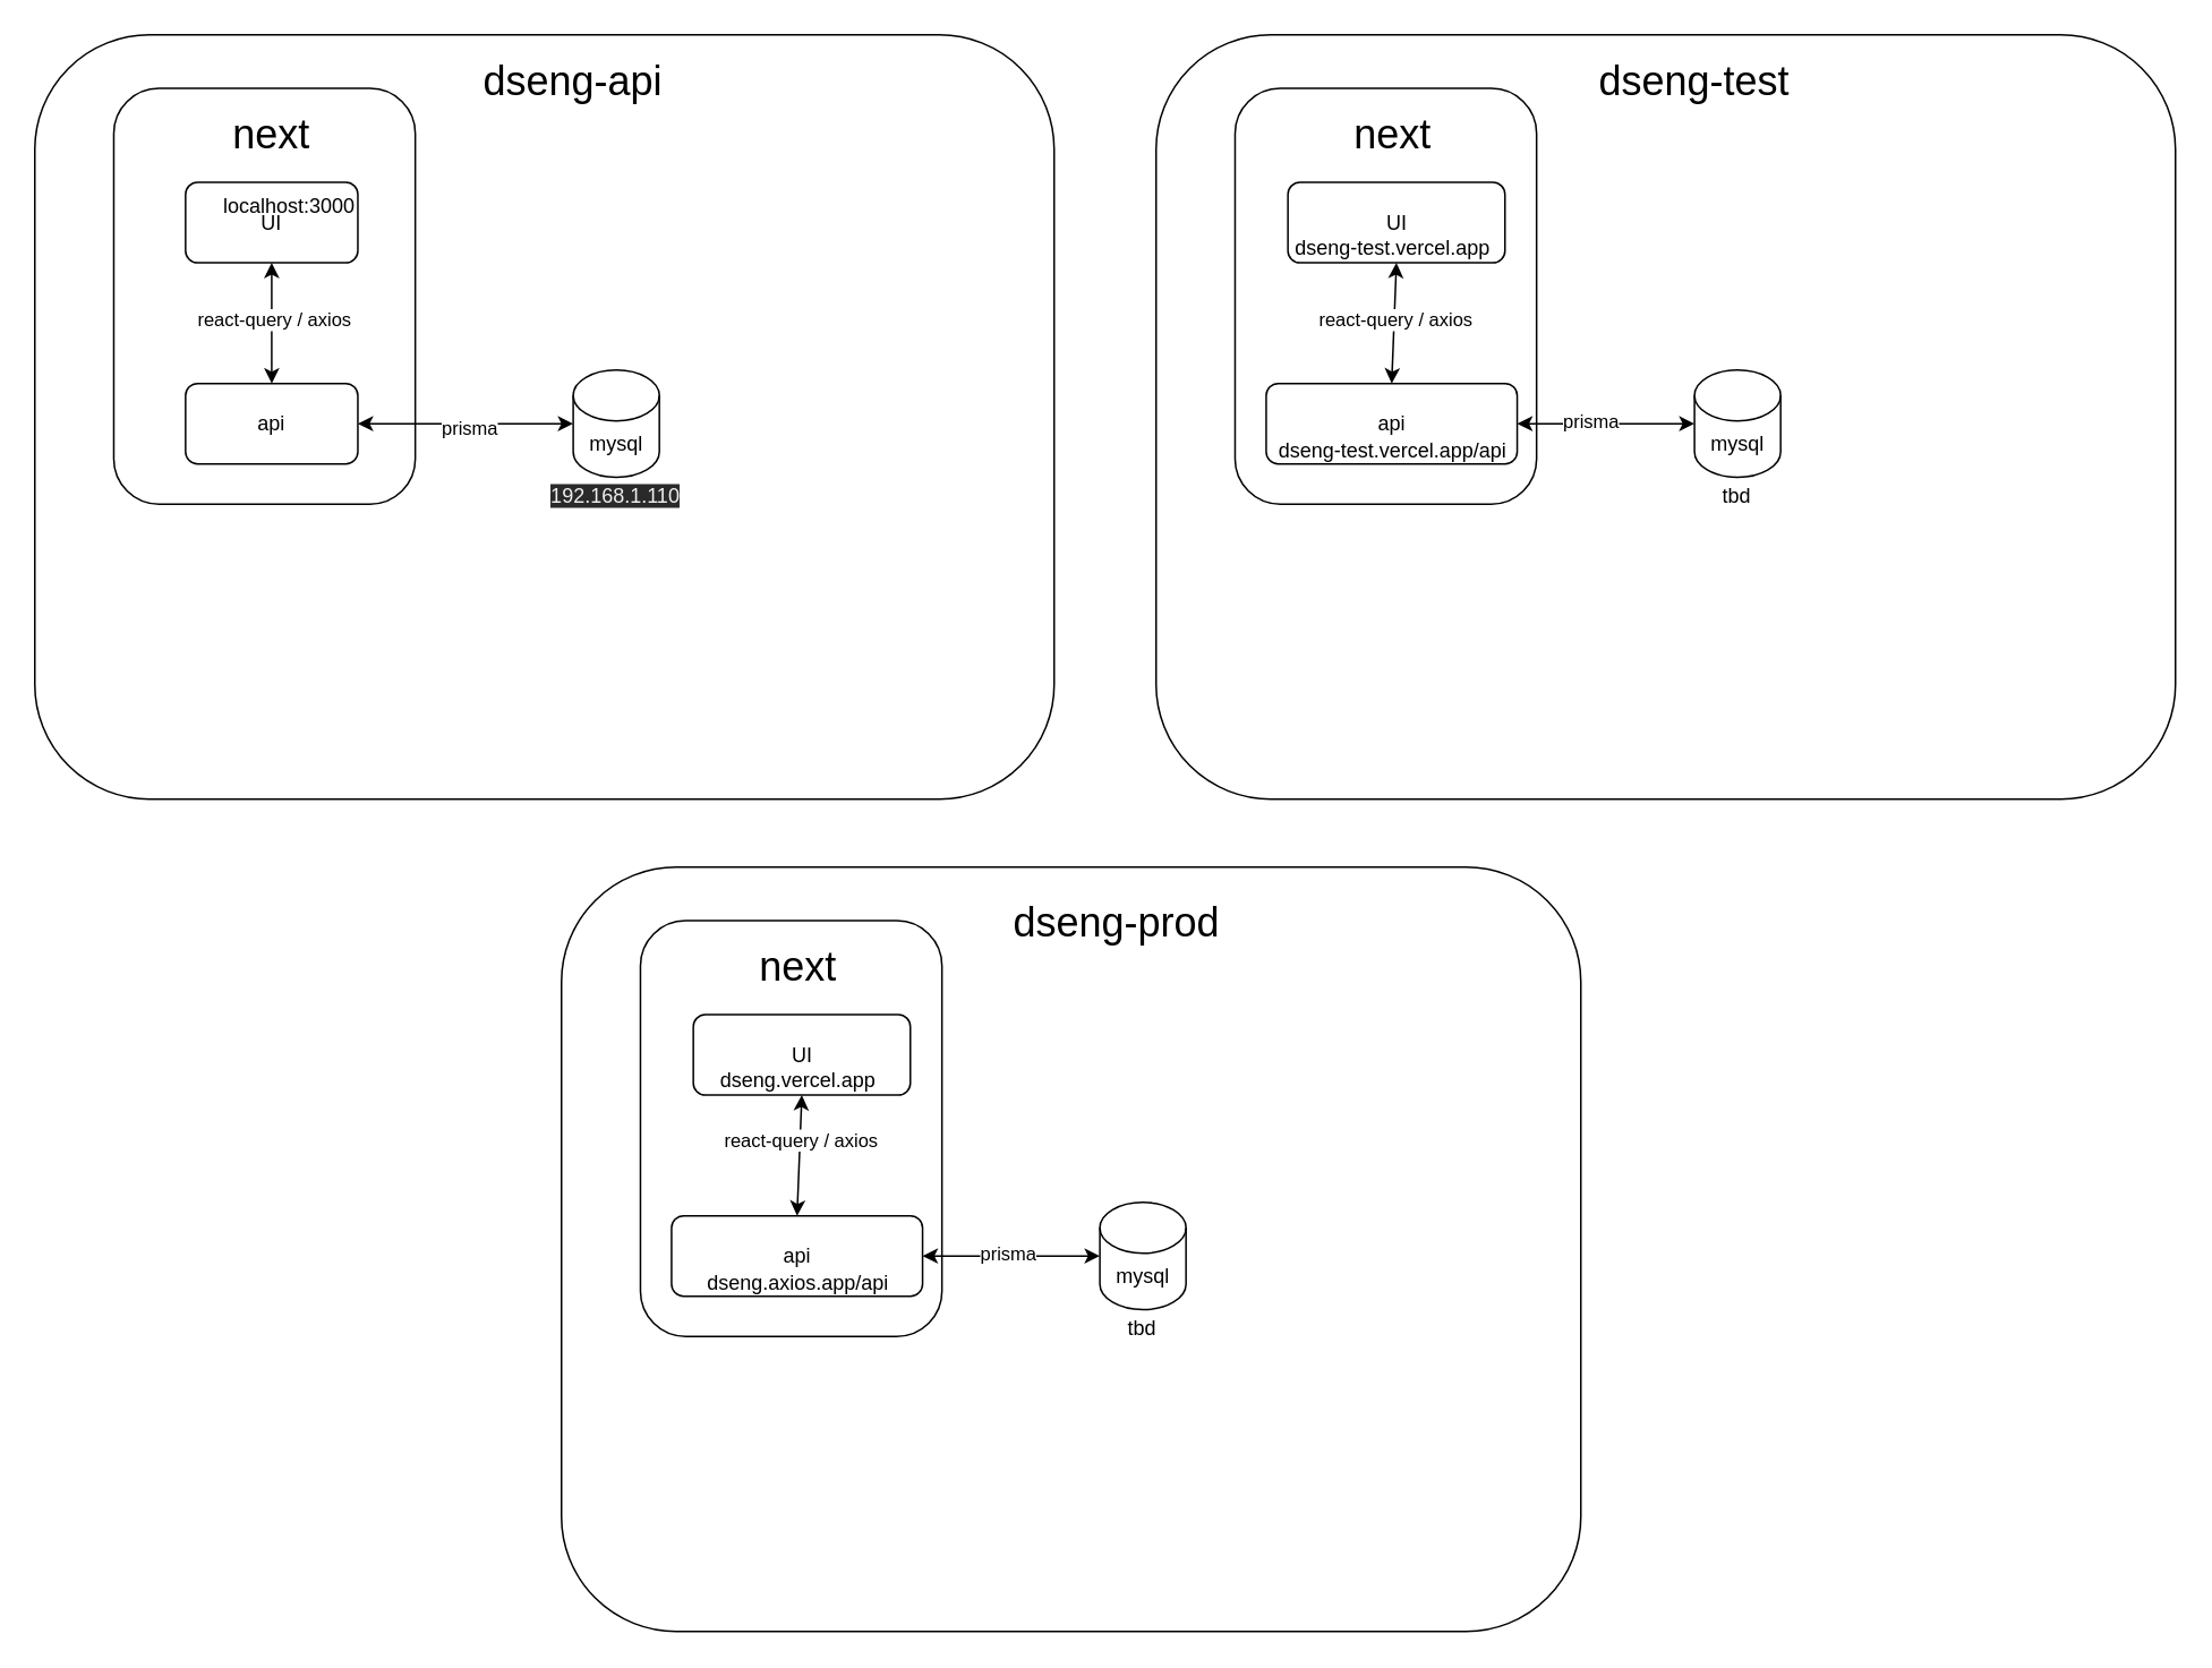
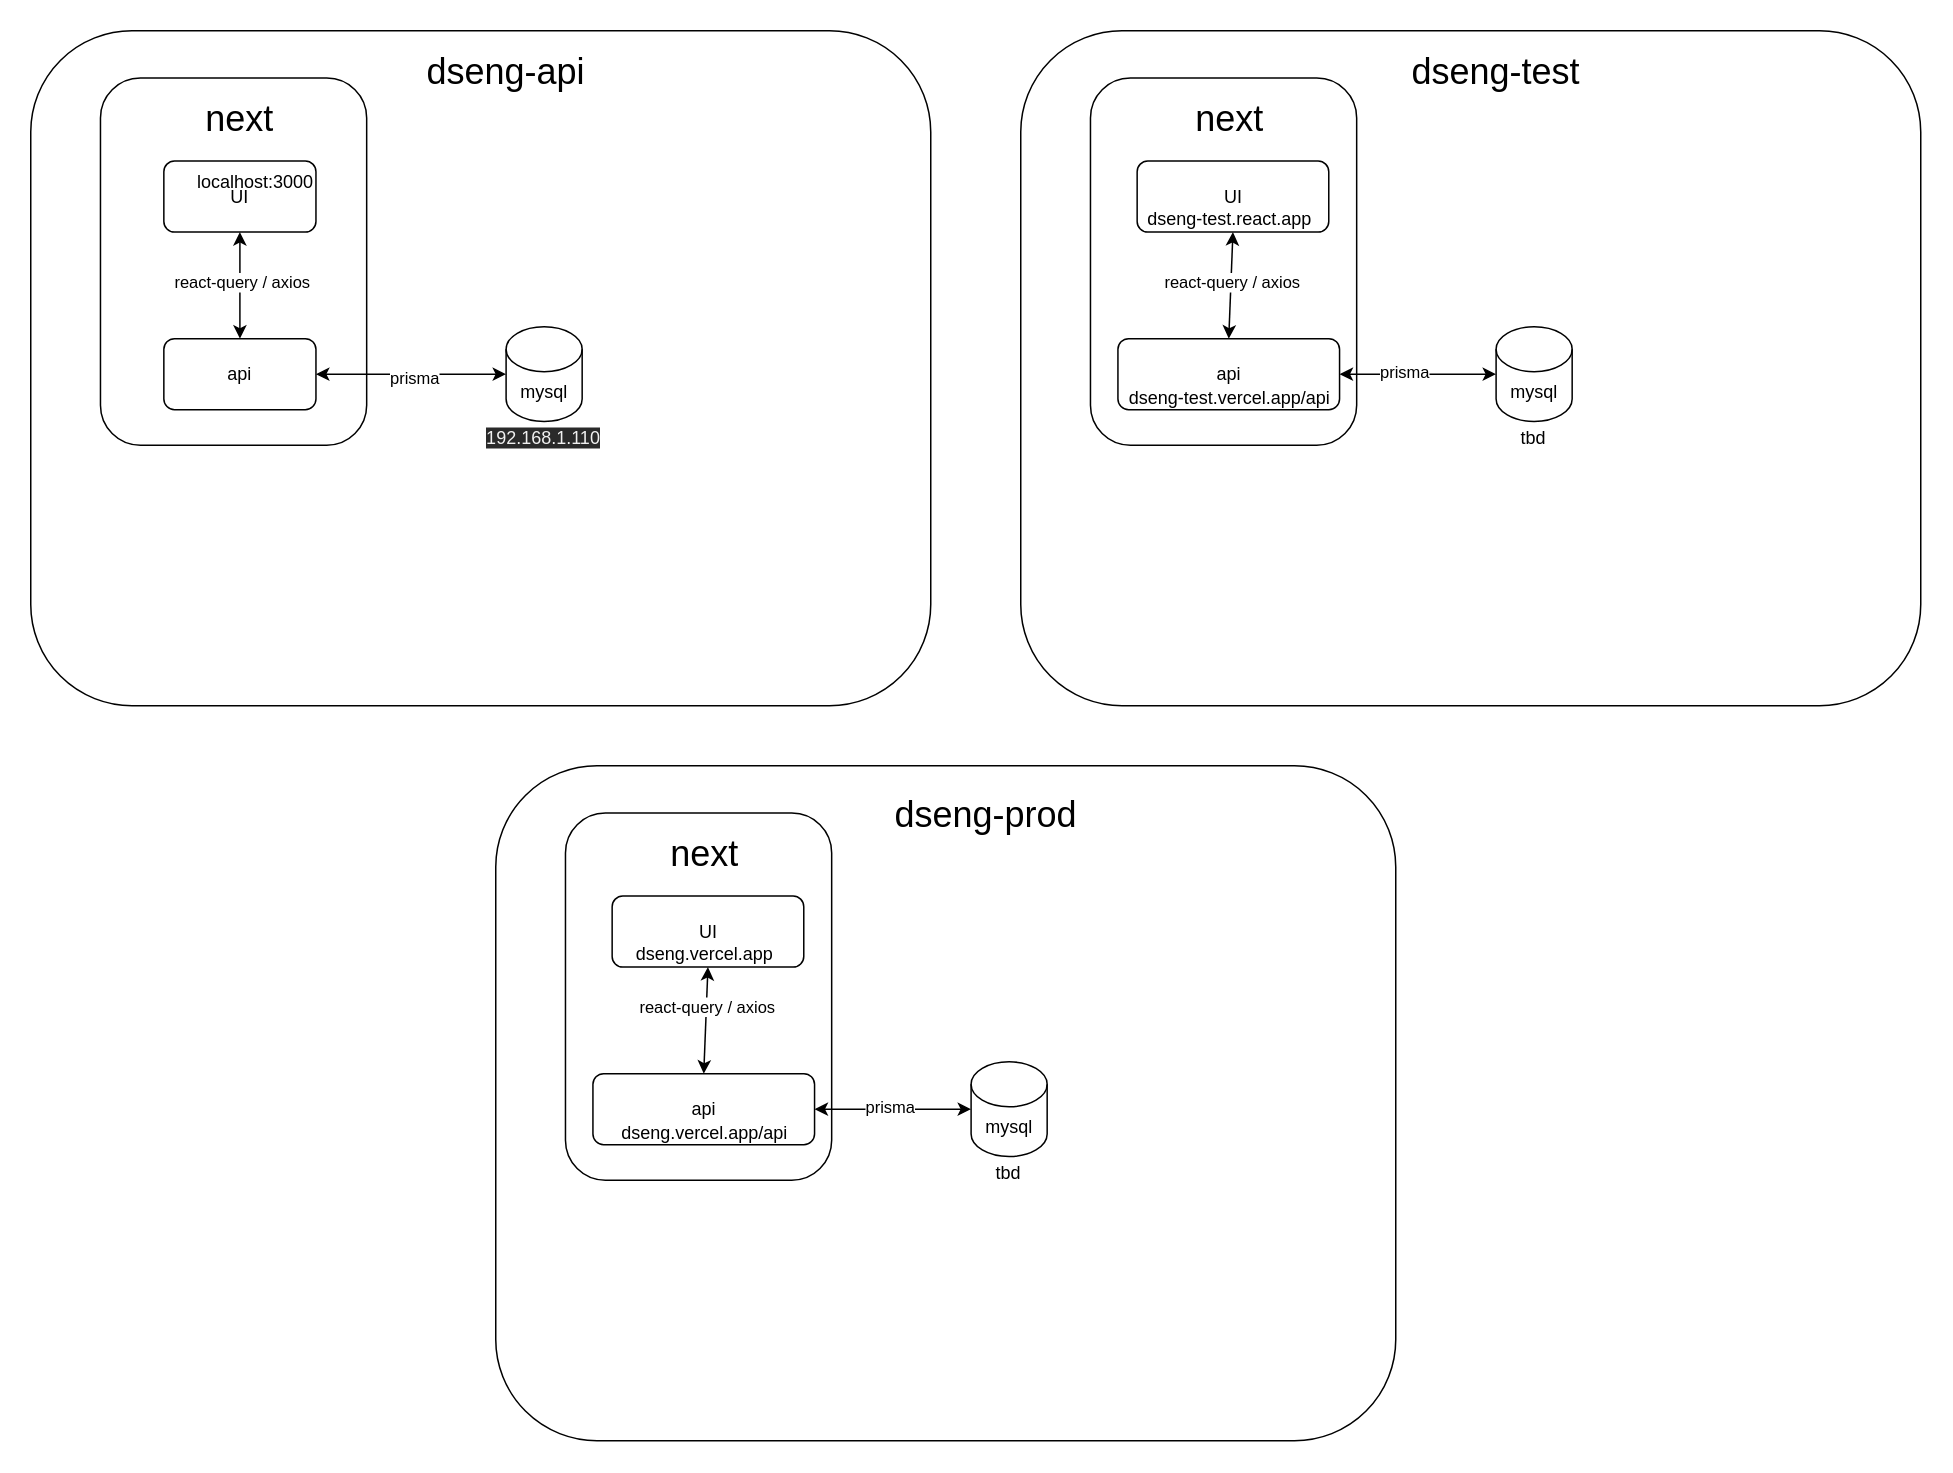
- <mxCell id="33" value="dseng-test.vercel.app" style="text;html=1;strokeColor=none;fillColor=none;align=center;verticalAlign=middle;whiteSpace=wrap;rounded=0;" parent="26" vertex="1"><mxGeometry x="27.53" y="86.84" width="130.85" height="15.79" as="geometry" /></mxCell>
+ <mxCell id="33" value="dseng-test.react.app" style="text;html=1;strokeColor=none;fillColor=none;align=center;verticalAlign=middle;whiteSpace=wrap;rounded=0;" parent="26" vertex="1"><mxGeometry x="27.53" y="86.84" width="130.85" height="15.79" as="geometry" /></mxCell>
- <mxCell id="52" value="dseng.axios.app/api" style="text;html=1;strokeColor=none;fillColor=none;align=center;verticalAlign=middle;whiteSpace=wrap;rounded=0;" parent="44" vertex="1"><mxGeometry x="18.31" y="205.26" width="149.3" height="15.79" as="geometry" /></mxCell>
+ <mxCell id="52" value="dseng.vercel.app/api" style="text;html=1;strokeColor=none;fillColor=none;align=center;verticalAlign=middle;whiteSpace=wrap;rounded=0;" parent="44" vertex="1"><mxGeometry x="18.31" y="205.26" width="149.3" height="15.79" as="geometry" /></mxCell>
